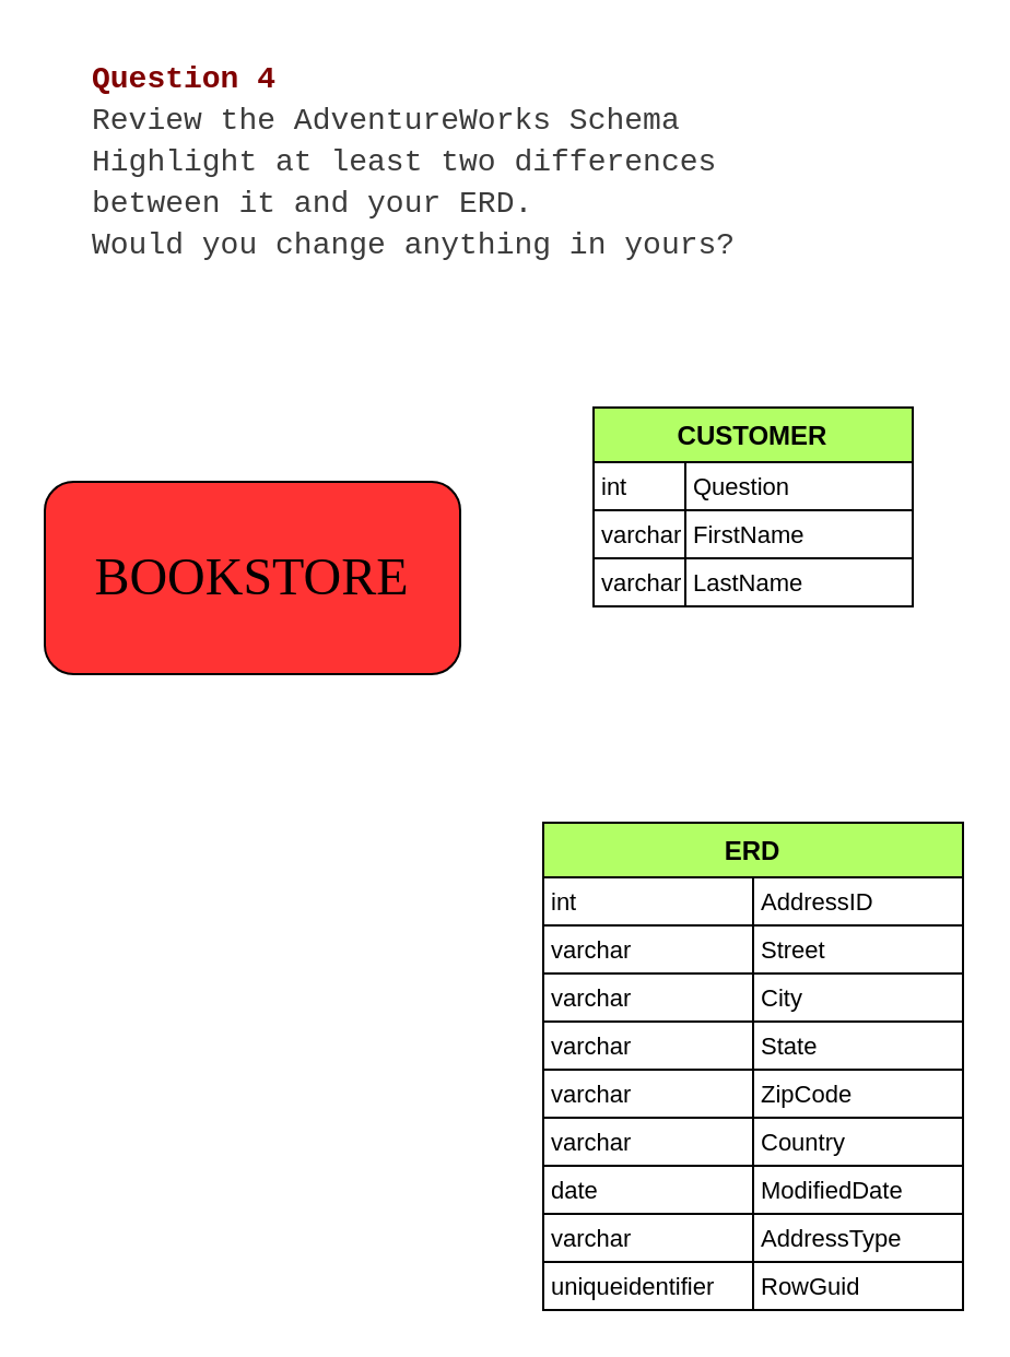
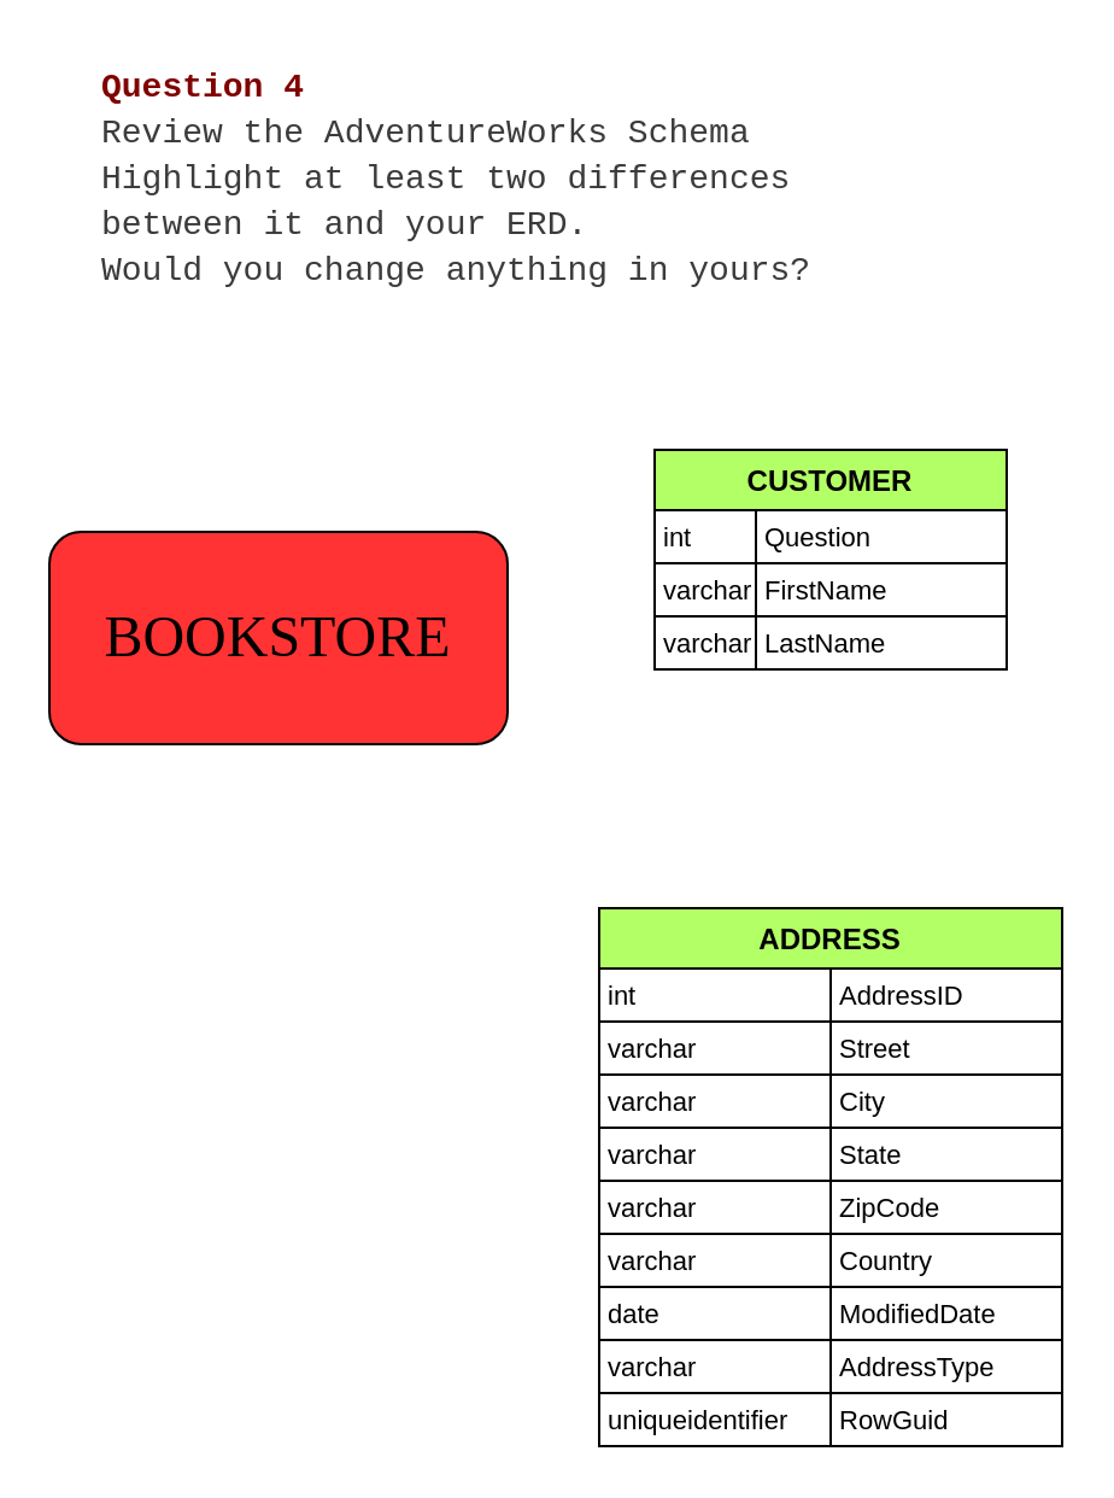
- <mxCell id="13" value="ERD" style="shape=table;startSize=25;container=1;collapsible=0;childLayout=tableLayout;fixedRows=1;rowLines=1;fontStyle=1;align=center;resizeLast=1;fillColor=#B3FF66;" vertex="1" parent="1"><mxGeometry x="248" y="376" width="192" height="223" as="geometry" /></mxCell>
+ <mxCell id="13" value="ADDRESS" style="shape=table;startSize=25;container=1;collapsible=0;childLayout=tableLayout;fixedRows=1;rowLines=1;fontStyle=1;align=center;resizeLast=1;fillColor=#B3FF66;" vertex="1" parent="1"><mxGeometry x="248" y="376" width="192" height="223" as="geometry" /></mxCell>
